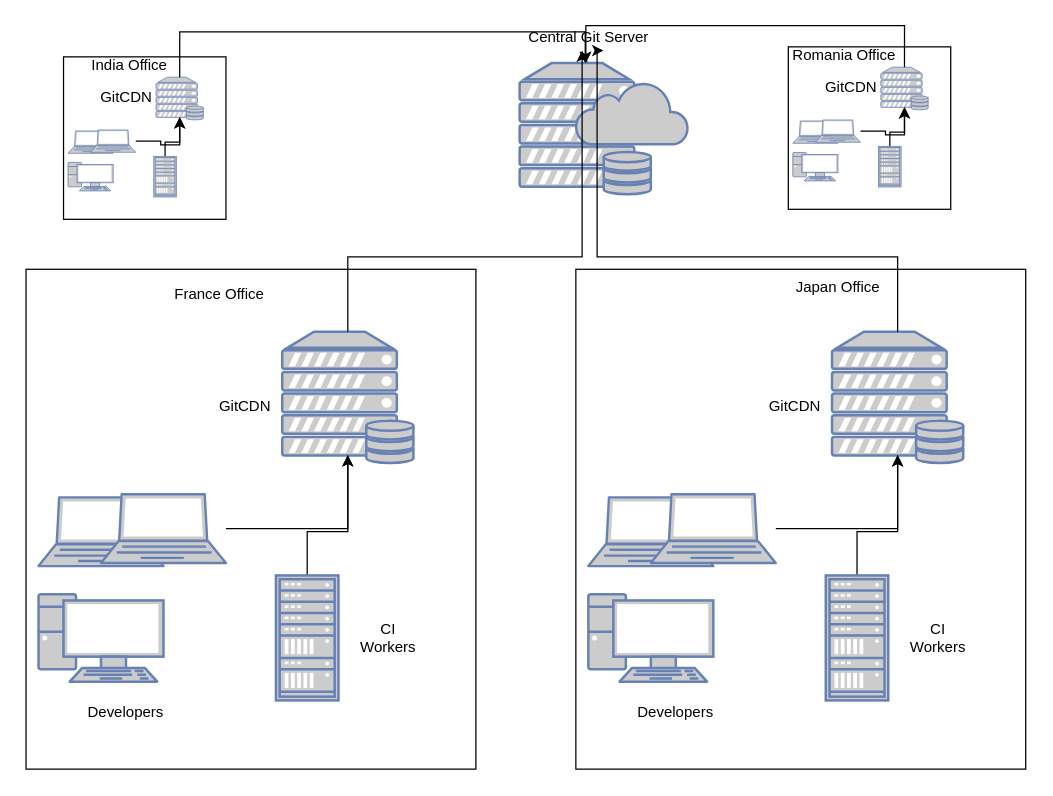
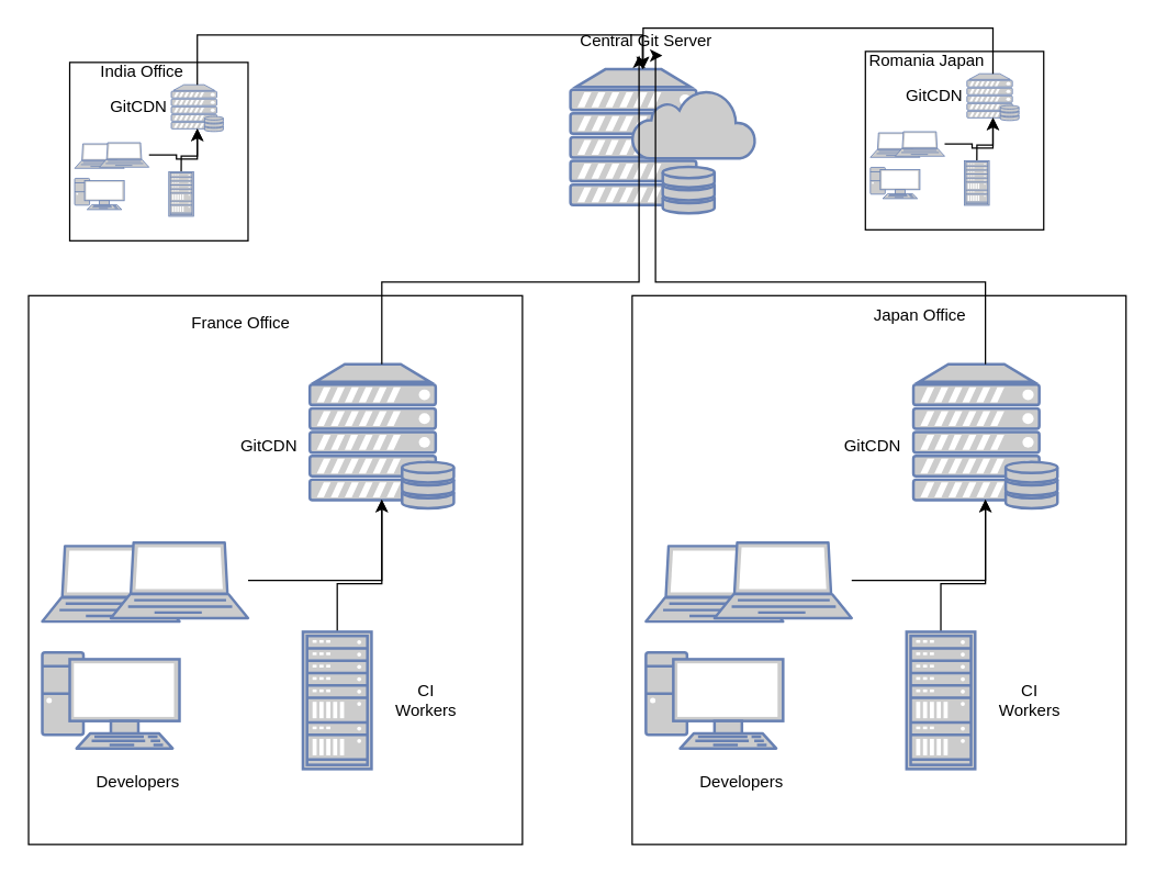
- <mxCell id="55" value="Romania Office" style="text;html=1;strokeColor=none;fillColor=none;align=center;verticalAlign=middle;whiteSpace=wrap;rounded=0;" vertex="1" parent="45"><mxGeometry x="-5" y="3.25" width="100" height="6.5" as="geometry" /></mxCell>
+ <mxCell id="55" value="Romania Japan" style="text;html=1;strokeColor=none;fillColor=none;align=center;verticalAlign=middle;whiteSpace=wrap;rounded=0;" vertex="1" parent="45"><mxGeometry x="-5" y="3.25" width="100" height="6.5" as="geometry" /></mxCell>
